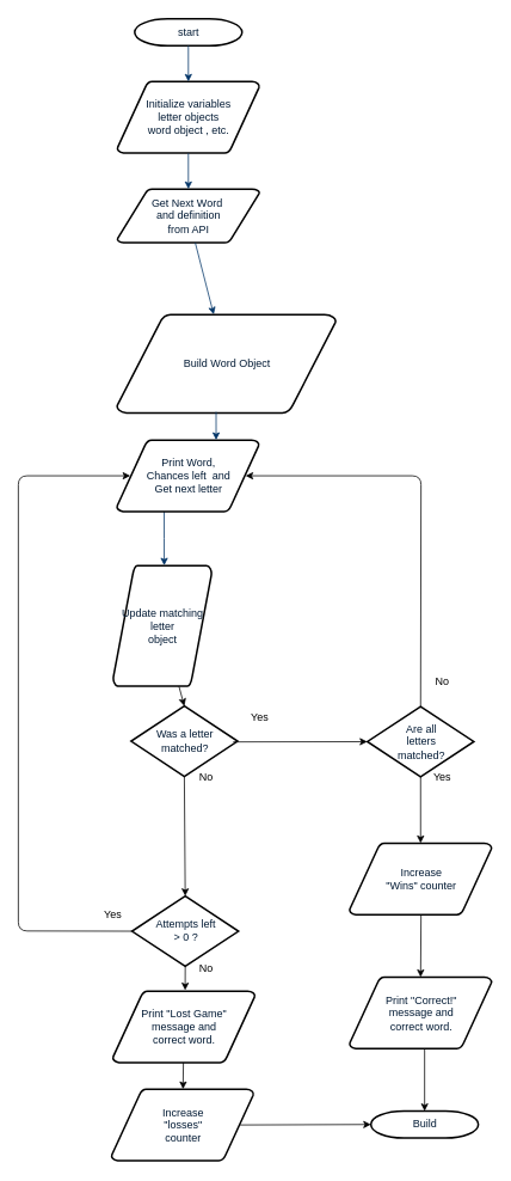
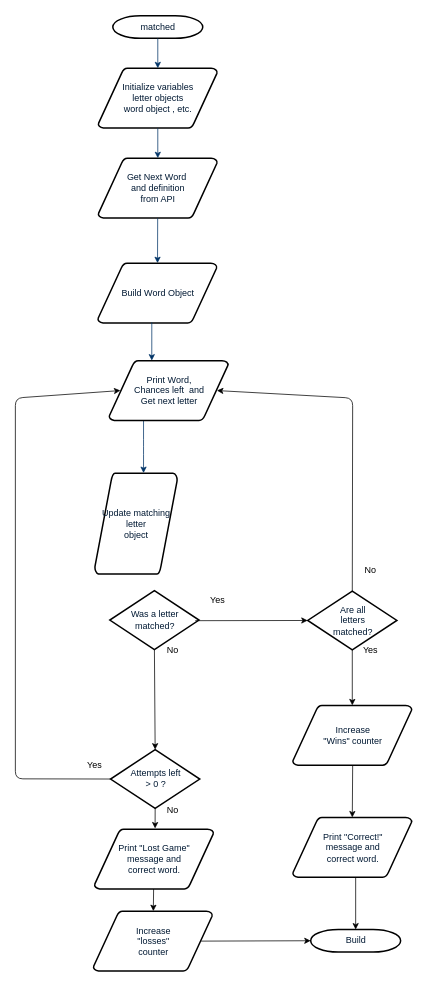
- <mxCell id="2" value="start" style="shape=mxgraph.flowchart.terminator;fillColor=#FFFFFF;strokeColor=#000000;strokeWidth=2;gradientColor=none;gradientDirection=north;fontColor=#001933;fontStyle=0;html=1;" parent="1" vertex="1"><mxGeometry x="150" y="20" width="120" height="30" as="geometry" /></mxCell>
+ <mxCell id="2" value="matched" style="shape=mxgraph.flowchart.terminator;fillColor=#FFFFFF;strokeColor=#000000;strokeWidth=2;gradientColor=none;gradientDirection=north;fontColor=#001933;fontStyle=0;html=1;" parent="1" vertex="1"><mxGeometry x="150" y="20" width="120" height="30" as="geometry" /></mxCell>
- <mxCell id="5" value="Get Next Word&amp;nbsp;&lt;br&gt;and definition&lt;br&gt;from API" style="shape=mxgraph.flowchart.data;fillColor=#FFFFFF;strokeColor=#000000;strokeWidth=2;gradientColor=none;gradientDirection=north;fontColor=#001933;fontStyle=0;html=1;" parent="1" vertex="1"><mxGeometry x="130.5" y="210" width="159" height="60" as="geometry" /></mxCell>
+ <mxCell id="5" value="Get Next Word&amp;nbsp;&lt;br&gt;and definition&lt;br&gt;from API" style="shape=mxgraph.flowchart.data;fillColor=#FFFFFF;strokeColor=#000000;strokeWidth=2;gradientColor=none;gradientDirection=north;fontColor=#001933;fontStyle=0;html=1;" parent="1" vertex="1"><mxGeometry x="130.5" y="210" width="159" height="80" as="geometry" /></mxCell>
- <mxCell id="10" value="Build Word Object" style="shape=mxgraph.flowchart.data;fillColor=#FFFFFF;strokeColor=#000000;strokeWidth=2;gradientColor=none;gradientDirection=north;fontColor=#001933;fontStyle=0;html=1;" vertex="1" parent="1"><mxGeometry x="130" y="350" width="245" height="110" as="geometry" /></mxCell>
+ <mxCell id="10" value="Build Word Object" style="shape=mxgraph.flowchart.data;fillColor=#FFFFFF;strokeColor=#000000;strokeWidth=2;gradientColor=none;gradientDirection=north;fontColor=#001933;fontStyle=0;html=1;" vertex="1" parent="1"><mxGeometry x="130" y="350" width="159" height="80" as="geometry" /></mxCell>
- <mxCell id="11" value="Print Word,&lt;br&gt;Chances left&amp;nbsp; and&lt;br&gt;Get next letter" style="shape=mxgraph.flowchart.data;fillColor=#FFFFFF;strokeColor=#000000;strokeWidth=2;gradientColor=none;gradientDirection=north;fontColor=#001933;fontStyle=0;html=1;" vertex="1" parent="1"><mxGeometry x="130" y="490" width="159" height="80" as="geometry" /></mxCell>
+ <mxCell id="11" value="Print Word,&lt;br&gt;Chances left&amp;nbsp; and&lt;br&gt;Get next letter" style="shape=mxgraph.flowchart.data;fillColor=#FFFFFF;strokeColor=#000000;strokeWidth=2;gradientColor=none;gradientDirection=north;fontColor=#001933;fontStyle=0;html=1;" vertex="1" parent="1"><mxGeometry x="145" y="480" width="159" height="80" as="geometry" /></mxCell>
- <mxCell id="22" value="" style="endArrow=classic;html=1;entryX=0.5;entryY=0;entryDx=0;entryDy=0;entryPerimeter=0;" edge="1" parent="1" source="4" target="13"><mxGeometry width="50" height="50" relative="1" as="geometry"><mxPoint x="120" y="790" as="sourcePoint" /><mxPoint x="170" y="740" as="targetPoint" /></mxGeometry></mxCell>
